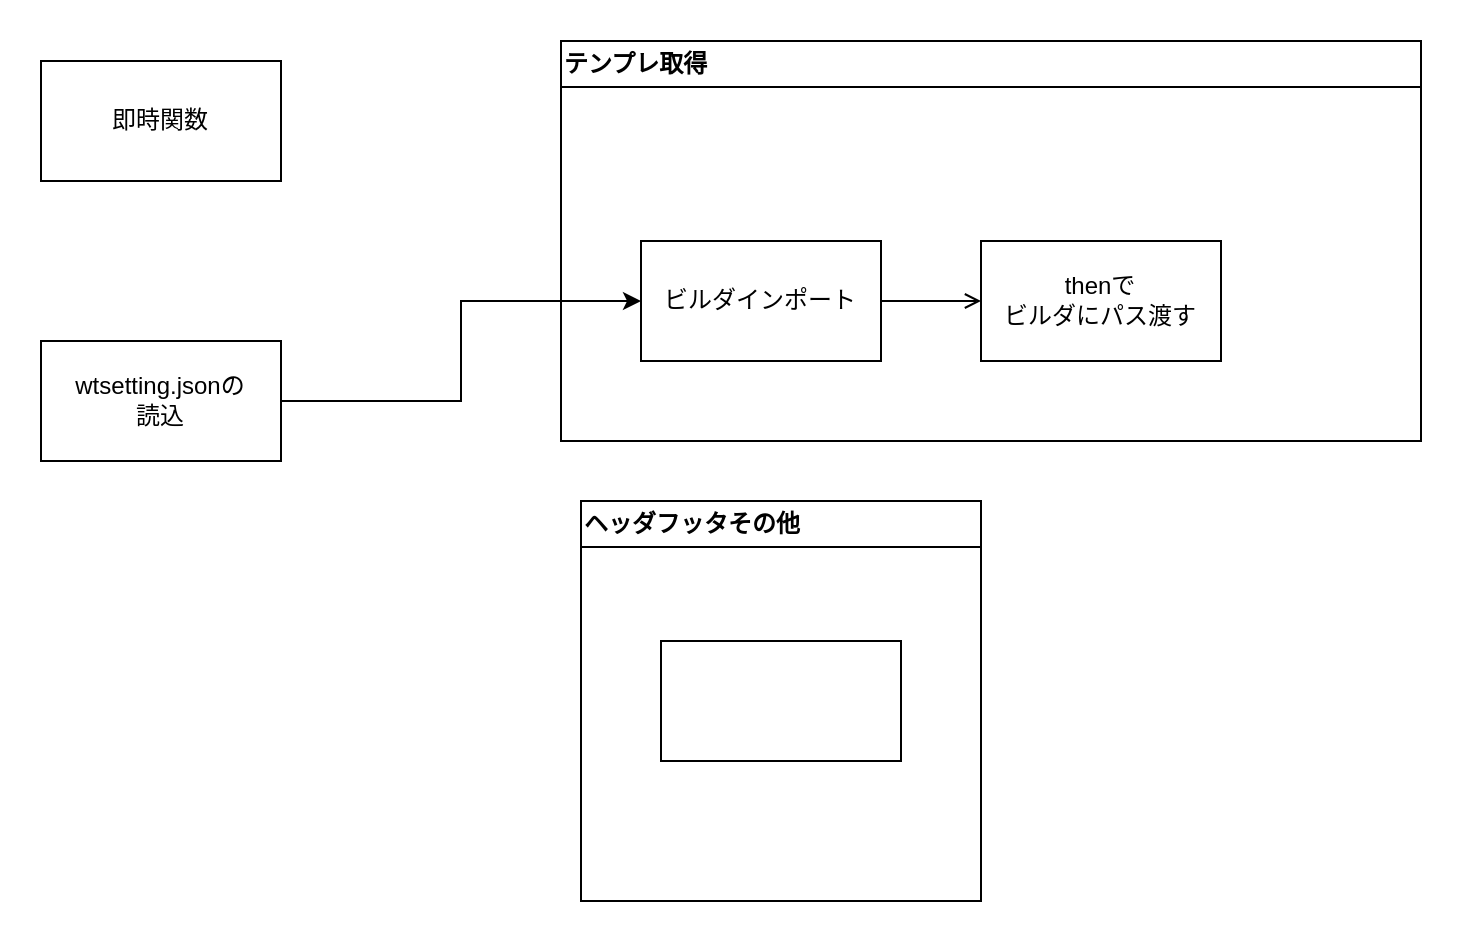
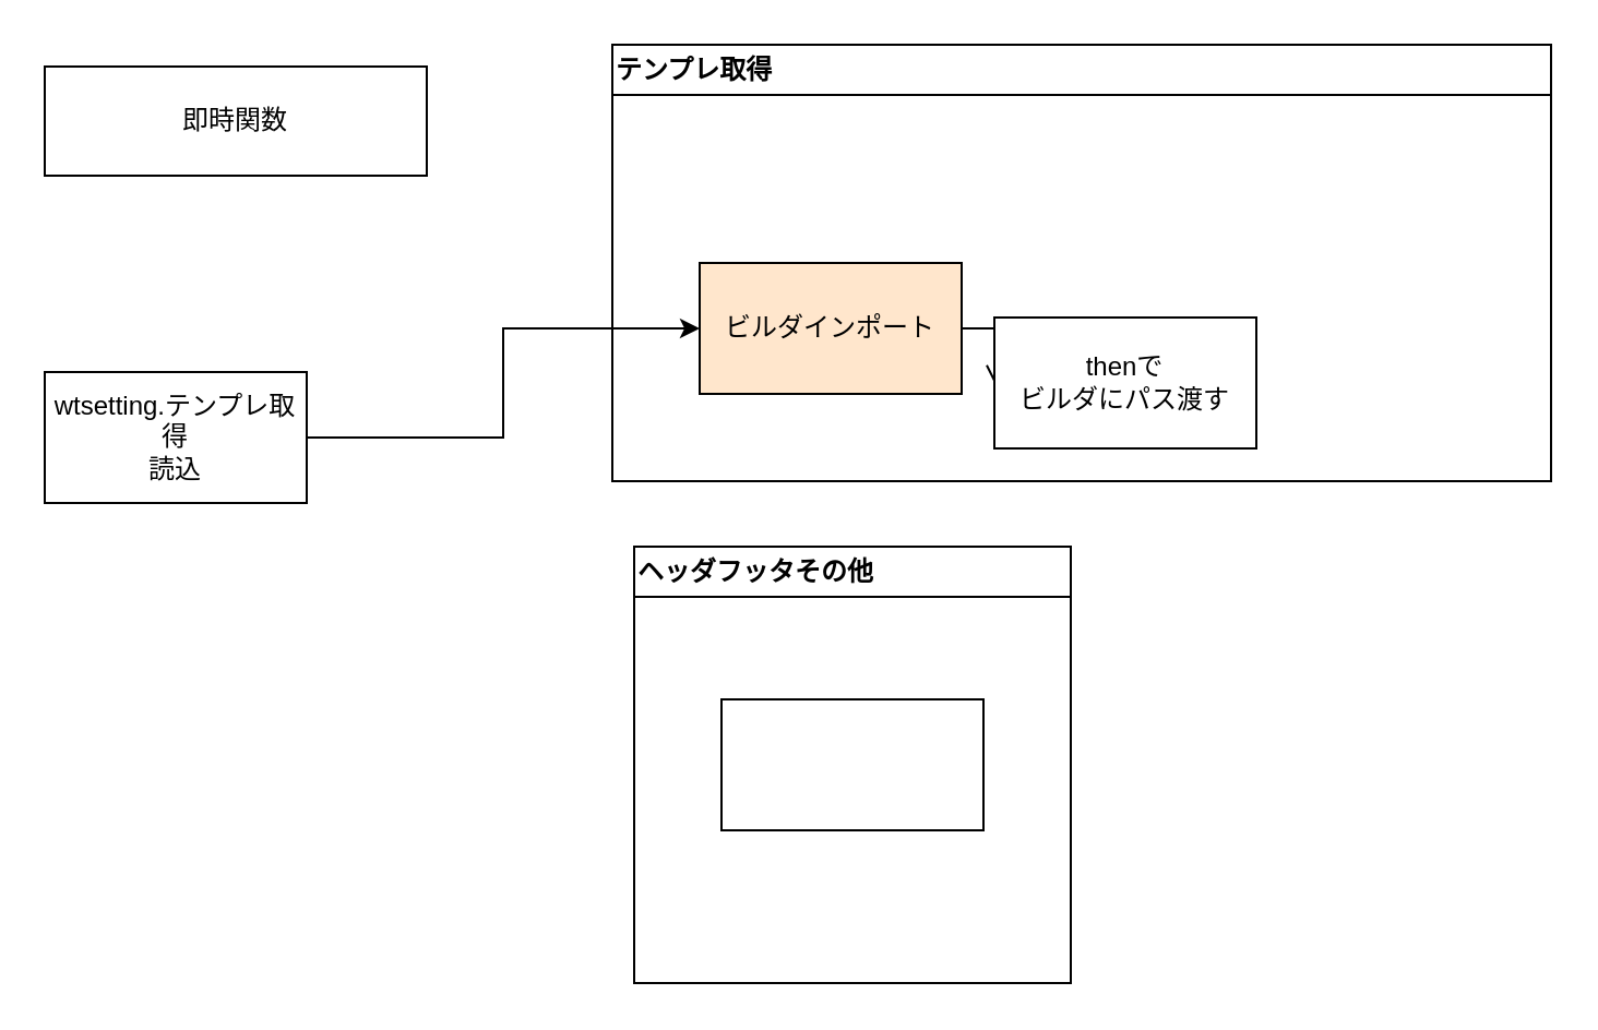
- <mxCell id="2" value="即時関数" style="rounded=0;whiteSpace=wrap;html=1;" vertex="1" parent="1"><mxGeometry x="20" y="30" width="120" height="60" as="geometry" /></mxCell>
+ <mxCell id="2" value="即時関数" style="rounded=0;whiteSpace=wrap;html=1;" vertex="1" parent="1"><mxGeometry x="20" y="30" width="175" height="50" as="geometry" /></mxCell>
- <mxCell id="7" value="ビルダインポート" style="rounded=0;whiteSpace=wrap;html=1;" vertex="1" parent="5"><mxGeometry x="40" y="100" width="120" height="60" as="geometry" /></mxCell>
+ <mxCell id="7" value="ビルダインポート" style="rounded=0;whiteSpace=wrap;html=1;fillColor=#ffe6cc;" vertex="1" parent="5"><mxGeometry x="40" y="100" width="120" height="60" as="geometry" /></mxCell>
- <mxCell id="8" value="thenで&lt;br&gt;ビルダにパス渡す" style="rounded=0;whiteSpace=wrap;html=1;" vertex="1" parent="5"><mxGeometry x="210" y="100" width="120" height="60" as="geometry" /></mxCell>
+ <mxCell id="8" value="thenで&lt;br&gt;ビルダにパス渡す" style="rounded=0;whiteSpace=wrap;html=1;" vertex="1" parent="5"><mxGeometry x="175" y="125" width="120" height="60" as="geometry" /></mxCell>
- <mxCell id="4" value="wtsetting.jsonの&lt;br&gt;読込" style="rounded=0;whiteSpace=wrap;html=1;" vertex="1" parent="1"><mxGeometry x="20" y="170" width="120" height="60" as="geometry" /></mxCell>
+ <mxCell id="4" value="wtsetting.テンプレ取得&lt;br&gt;読込" style="rounded=0;whiteSpace=wrap;html=1;" vertex="1" parent="1"><mxGeometry x="20" y="170" width="120" height="60" as="geometry" /></mxCell>
